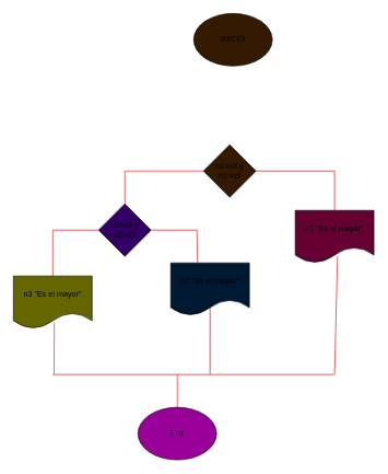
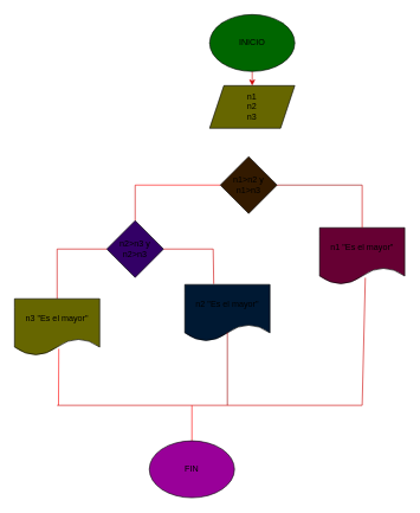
- <mxCell id="3" value="INICIO" style="ellipse;whiteSpace=wrap;html=1;fillColor=#331a00;" vertex="1" parent="1"><mxGeometry x="295" y="20" width="120" height="80" as="geometry" /></mxCell>
+ <mxCell id="3" value="INICIO" style="ellipse;whiteSpace=wrap;html=1;fillColor=#006600;" vertex="1" parent="1"><mxGeometry x="295" y="20" width="120" height="80" as="geometry" /></mxCell>
+ <mxCell id="2" value="" style="edgeStyle=none;html=1;strokeColor=#CC0000;" edge="1" parent="1" source="3" target="4"><mxGeometry relative="1" as="geometry" /></mxCell>
+ <mxCell id="4" value="n1&lt;br&gt;n2&lt;br&gt;n3" style="shape=parallelogram;perimeter=parallelogramPerimeter;whiteSpace=wrap;html=1;fixedSize=1;fillColor=#666600;" vertex="1" parent="1"><mxGeometry x="295" y="120" width="120" height="60" as="geometry" /></mxCell>
